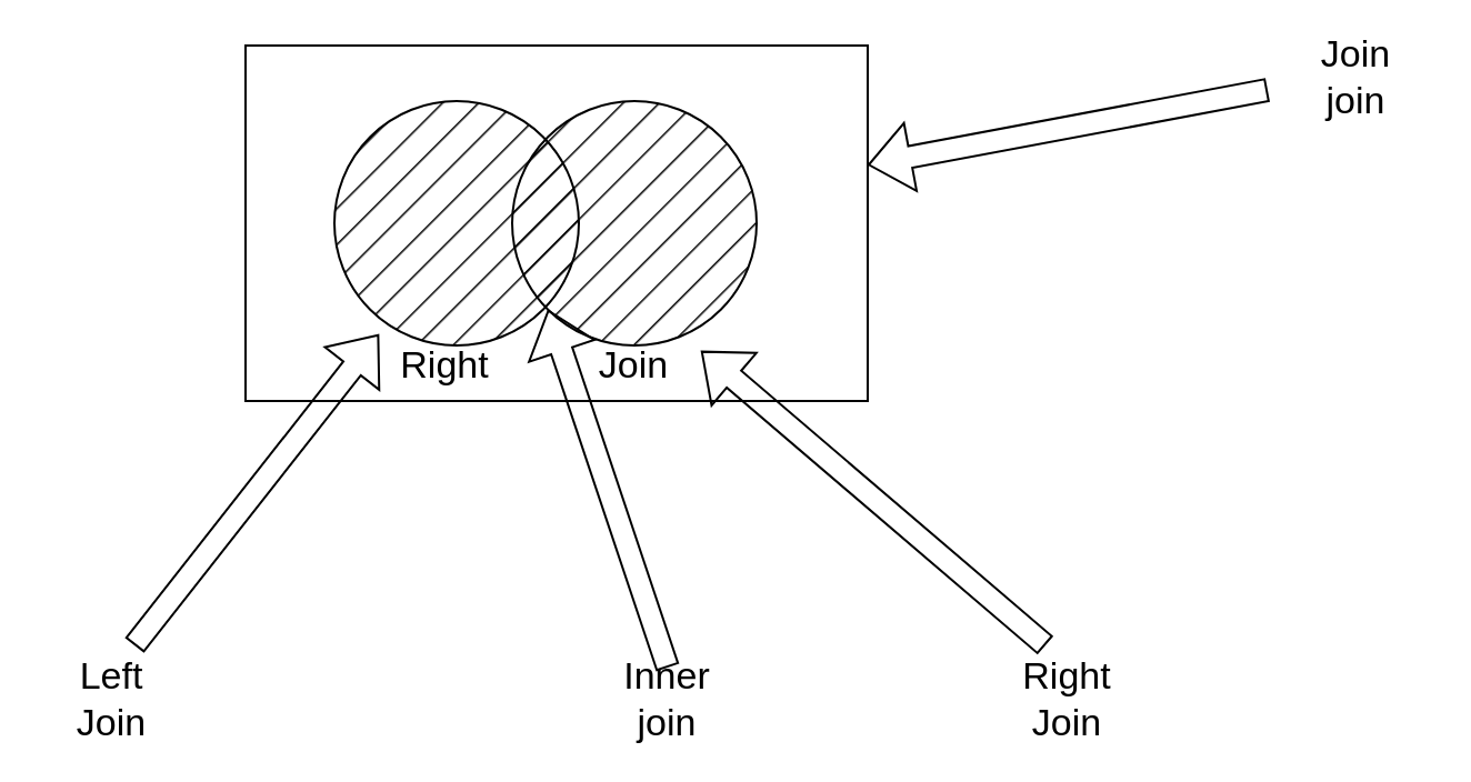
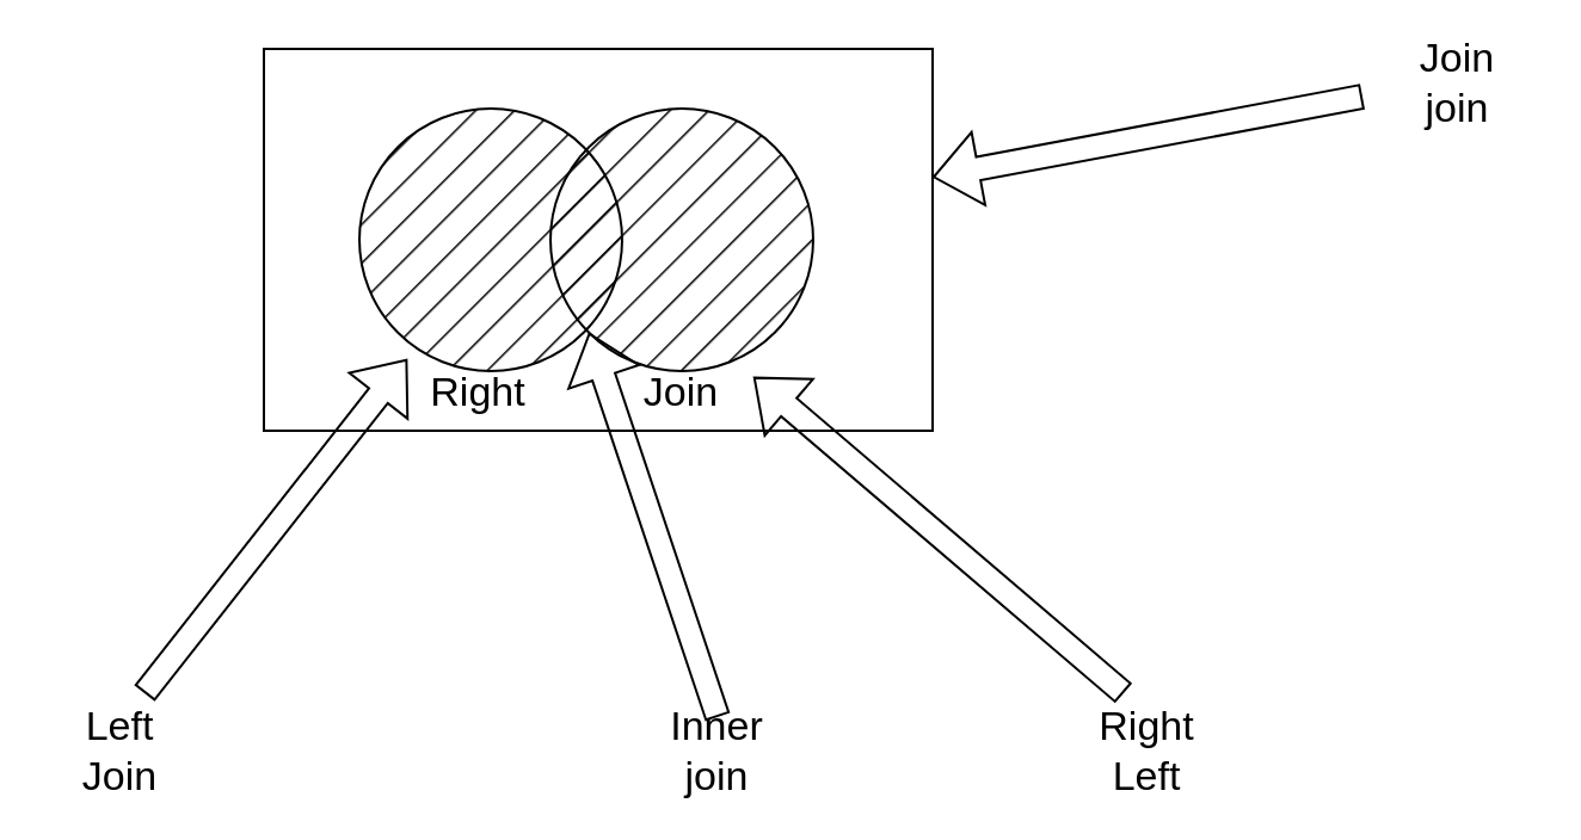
- <mxCell id="12" value="&lt;font style=&quot;font-size: 17px;&quot;&gt;Right Join&lt;/font&gt;" style="text;html=1;strokeColor=none;fillColor=none;align=center;verticalAlign=middle;whiteSpace=wrap;rounded=0;fillStyle=hatch;" vertex="1" parent="1"><mxGeometry x="450" y="300" width="60" height="30" as="geometry" /></mxCell>
+ <mxCell id="12" value="&lt;font style=&quot;font-size: 17px;&quot;&gt;Right Left&lt;/font&gt;" style="text;html=1;strokeColor=none;fillColor=none;align=center;verticalAlign=middle;whiteSpace=wrap;rounded=0;fillStyle=hatch;" vertex="1" parent="1"><mxGeometry x="450" y="300" width="60" height="30" as="geometry" /></mxCell>
